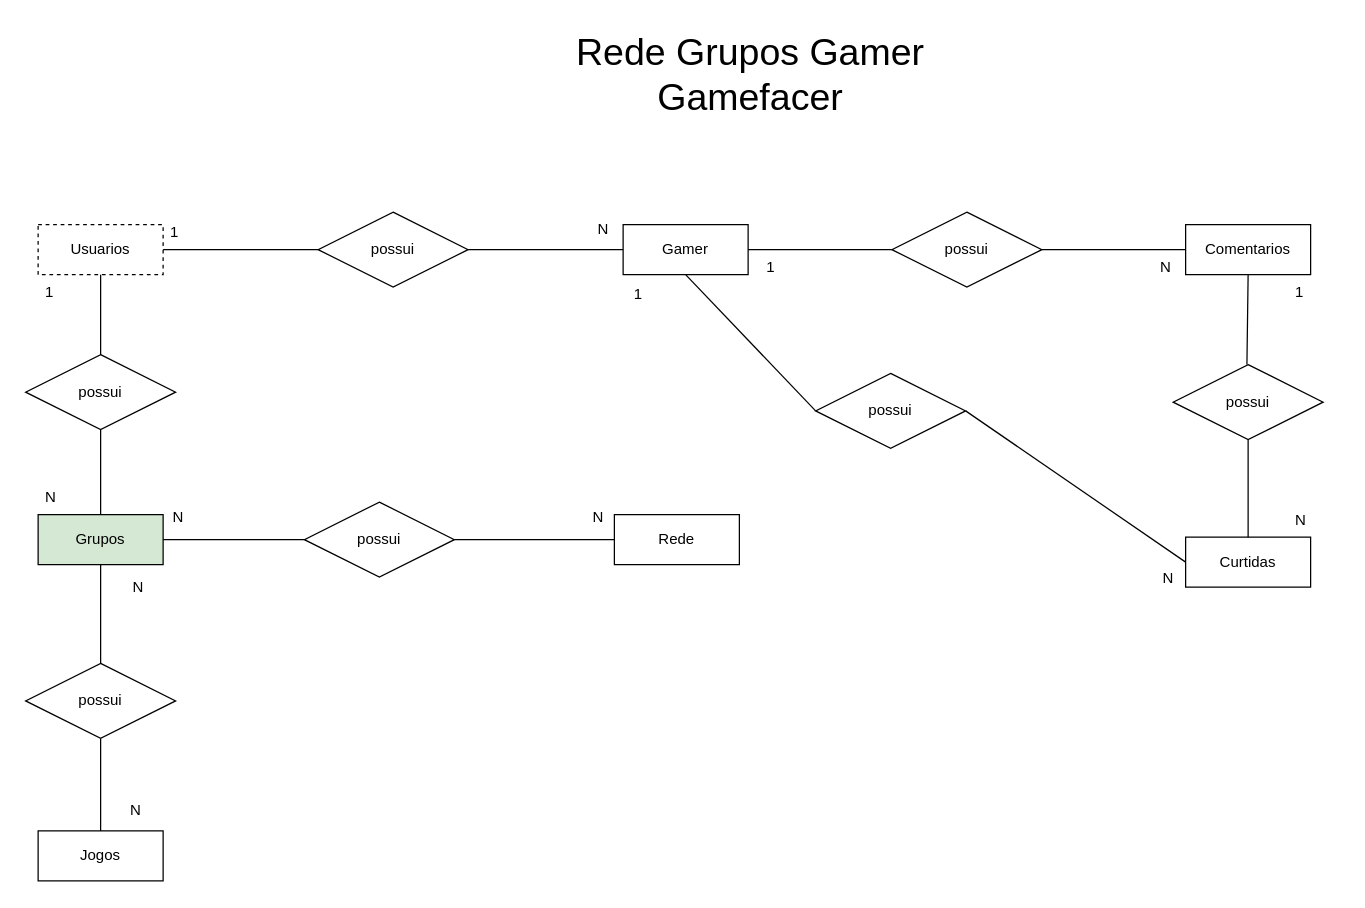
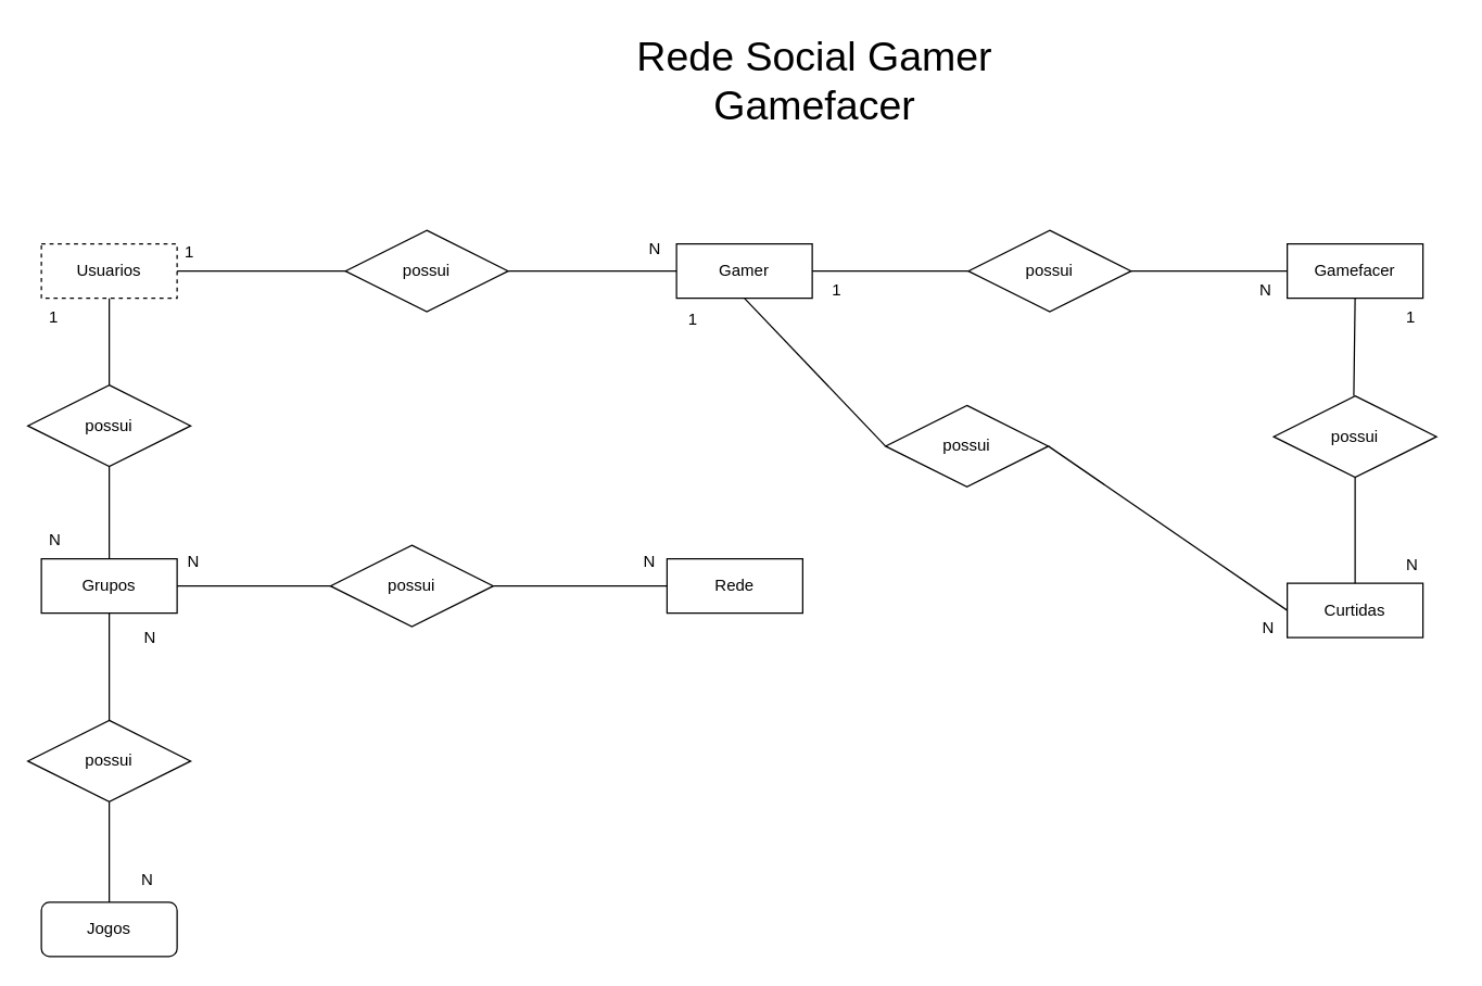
- <mxCell id="2" value="Rede Grupos Gamer&lt;div&gt;Gamefacer&lt;/div&gt;" style="text;html=1;align=center;verticalAlign=middle;whiteSpace=wrap;rounded=0;fontSize=30;" vertex="1" parent="1"><mxGeometry x="369" y="20" width="462" height="77" as="geometry" /></mxCell>
+ <mxCell id="2" value="Rede Social Gamer&lt;div&gt;Gamefacer&lt;/div&gt;" style="text;html=1;align=center;verticalAlign=middle;whiteSpace=wrap;rounded=0;fontSize=30;" vertex="1" parent="1"><mxGeometry x="369" y="20" width="462" height="77" as="geometry" /></mxCell>
- <mxCell id="5" value="Comentarios" style="whiteSpace=wrap;html=1;align=center;" vertex="1" parent="1"><mxGeometry x="948" y="179" width="100" height="40" as="geometry" /></mxCell>
+ <mxCell id="5" value="Gamefacer" style="whiteSpace=wrap;html=1;align=center;" vertex="1" parent="1"><mxGeometry x="948" y="179" width="100" height="40" as="geometry" /></mxCell>
- <mxCell id="7" value="Grupos" style="whiteSpace=wrap;html=1;align=center;fillColor=#d5e8d4;" vertex="1" parent="1"><mxGeometry x="30" y="411" width="100" height="40" as="geometry" /></mxCell>
+ <mxCell id="7" value="Grupos" style="whiteSpace=wrap;html=1;align=center;" vertex="1" parent="1"><mxGeometry x="30" y="411" width="100" height="40" as="geometry" /></mxCell>
- <mxCell id="9" value="Jogos" style="whiteSpace=wrap;html=1;align=center;" vertex="1" parent="1"><mxGeometry x="30" y="664" width="100" height="40" as="geometry" /></mxCell>
+ <mxCell id="9" value="Jogos" style="whiteSpace=wrap;html=1;align=center;rounded=1;" vertex="1" parent="1"><mxGeometry x="30" y="664" width="100" height="40" as="geometry" /></mxCell>
